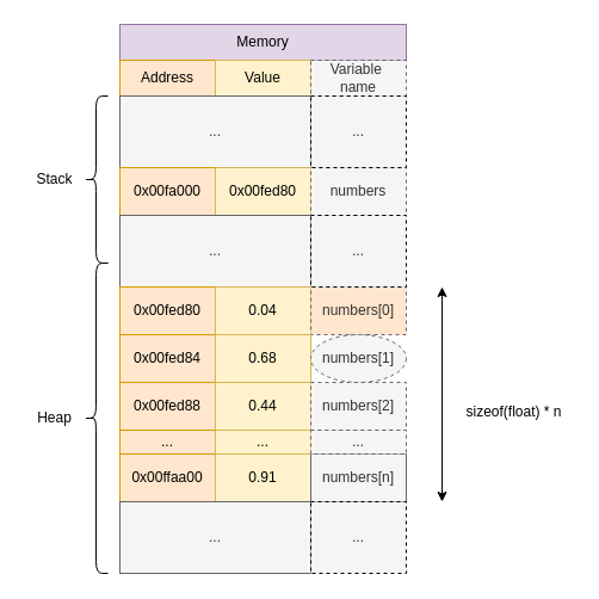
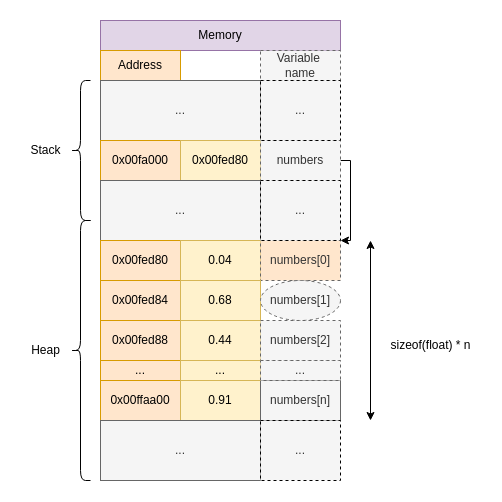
- <mxCell id="4" value="Value" style="rounded=0;whiteSpace=wrap;html=1;fillColor=#fff2cc;strokeColor=#d6b656;" vertex="1" parent="1"><mxGeometry x="180" y="50" width="80" height="30" as="geometry" /></mxCell>
+ <mxCell id="9" style="edgeStyle=orthogonalEdgeStyle;rounded=0;orthogonalLoop=1;jettySize=auto;html=1;exitX=1;exitY=0.5;exitDx=0;exitDy=0;entryX=1;entryY=0;entryDx=0;entryDy=0;" edge="1" parent="1" source="10" target="14"><mxGeometry relative="1" as="geometry"><Array as="points"><mxPoint x="350" y="160" /><mxPoint x="350" y="240" /></Array></mxGeometry></mxCell>
